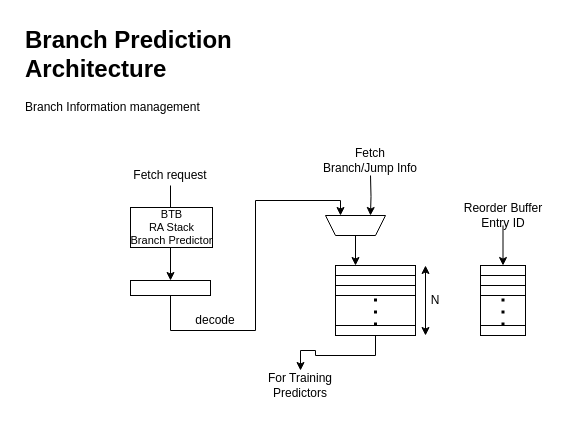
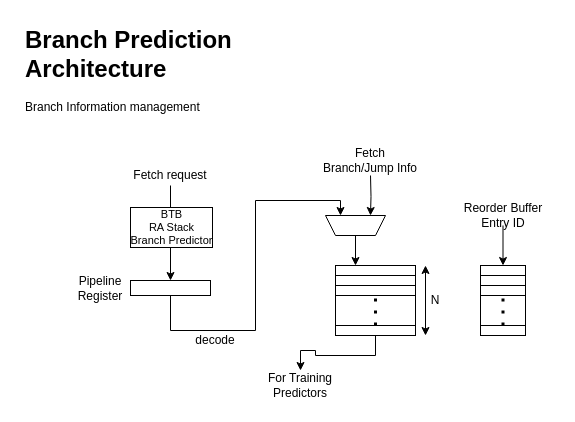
+ <mxCell id="34" value="Pipeline&lt;br&gt;Register" style="text;html=1;strokeColor=none;fillColor=none;align=center;verticalAlign=middle;whiteSpace=wrap;rounded=0;" parent="1" vertex="1"><mxGeometry x="80" y="277.5" width="40" height="20" as="geometry" /></mxCell>
- <mxCell id="15" value="decode" style="text;html=1;strokeColor=none;fillColor=none;align=center;verticalAlign=middle;whiteSpace=wrap;rounded=0;" parent="1" vertex="1"><mxGeometry x="195" y="310" width="40" height="20" as="geometry" /></mxCell>
+ <mxCell id="15" value="decode" style="text;html=1;strokeColor=none;fillColor=none;align=center;verticalAlign=middle;whiteSpace=wrap;rounded=0;" parent="1" vertex="1"><mxGeometry x="195" y="330" width="40" height="20" as="geometry" /></mxCell>
